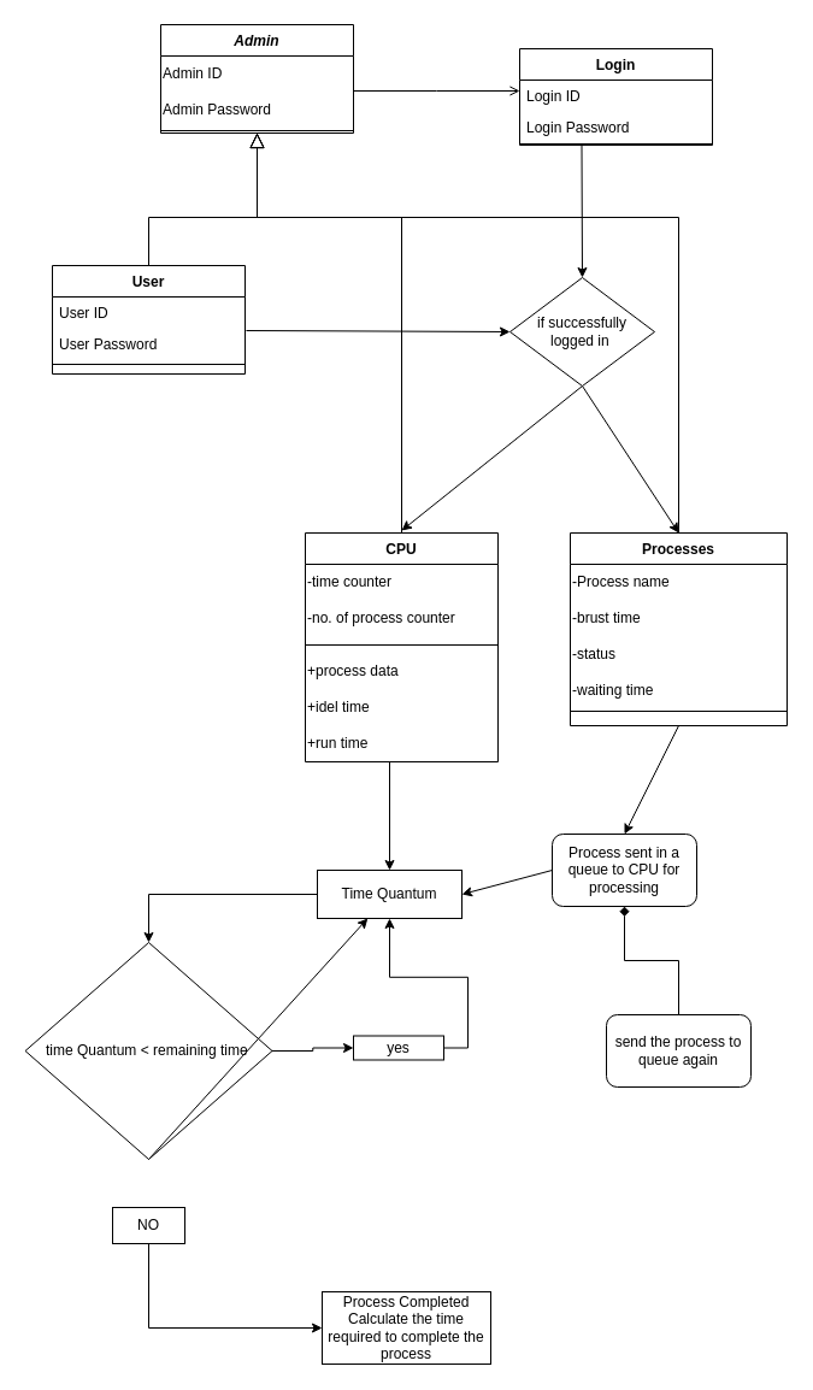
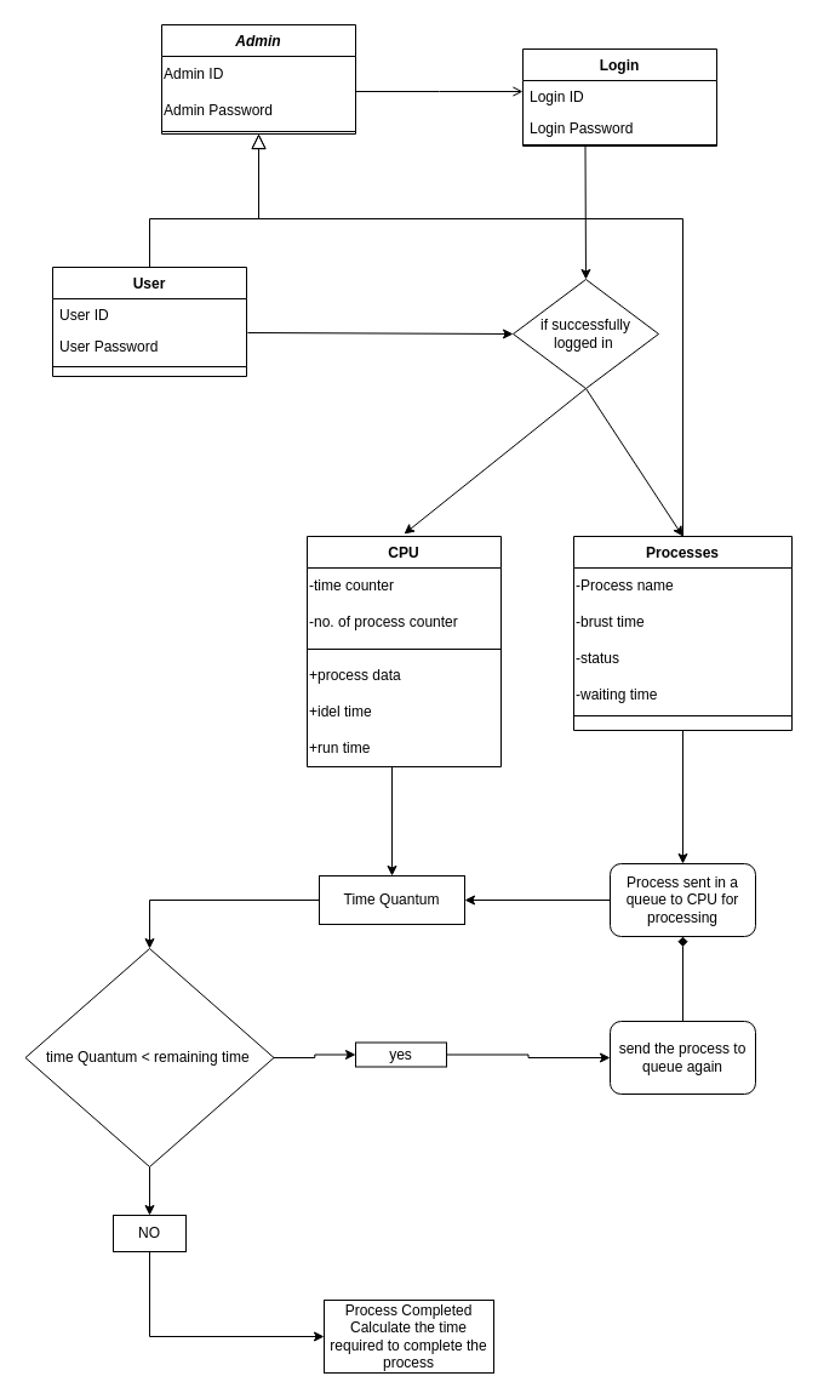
- <mxCell id="19" value="" style="endArrow=block;endSize=10;endFill=0;shadow=0;strokeWidth=1;rounded=0;edgeStyle=elbowEdgeStyle;elbow=vertical;exitX=0.5;exitY=0;exitDx=0;exitDy=0;entryX=0.5;entryY=1;entryDx=0;entryDy=0;" parent="1" source="12" target="2" edge="1"><mxGeometry width="160" relative="1" as="geometry"><mxPoint x="133" y="363" as="sourcePoint" /><mxPoint x="223" y="220" as="targetPoint" /><Array as="points"><mxPoint x="263" y="180" /><mxPoint x="283" y="180" /></Array></mxGeometry></mxCell>
- <mxCell id="36" value="Process sent in a queue to CPU for processing" style="rounded=1;whiteSpace=wrap;html=1;" parent="1" vertex="1"><mxGeometry x="458" y="692" width="120" height="60" as="geometry" /></mxCell>
+ <mxCell id="36" value="Process sent in a queue to CPU for processing" style="rounded=1;whiteSpace=wrap;html=1;" parent="1" vertex="1"><mxGeometry x="503" y="712" width="120" height="60" as="geometry" /></mxCell>
- <mxCell id="43" style="edgeStyle=orthogonalEdgeStyle;rounded=0;orthogonalLoop=1;jettySize=auto;html=1;exitX=1;exitY=0.5;exitDx=0;exitDy=0;" parent="1" source="44" target="33" edge="1"><mxGeometry relative="1" as="geometry" /></mxCell>
+ <mxCell id="43" style="edgeStyle=orthogonalEdgeStyle;rounded=0;orthogonalLoop=1;jettySize=auto;html=1;exitX=1;exitY=0.5;exitDx=0;exitDy=0;entryX=0;entryY=0.5;entryDx=0;entryDy=0;" parent="1" source="44" target="40" edge="1"><mxGeometry relative="1" as="geometry" /></mxCell>
- <mxCell id="46" value="" style="endArrow=classic;html=1;rounded=0;exitX=0.5;exitY=1;exitDx=0;exitDy=0;" parent="1" source="42" target="33" edge="1"><mxGeometry width="50" height="50" relative="1" as="geometry"><mxPoint x="313" y="972" as="sourcePoint" /><mxPoint x="363" y="922" as="targetPoint" /></mxGeometry></mxCell>
+ <mxCell id="46" value="" style="endArrow=classic;html=1;rounded=0;exitX=0.5;exitY=1;exitDx=0;exitDy=0;entryX=0.5;entryY=0;entryDx=0;entryDy=0;" parent="1" source="42" target="45" edge="1"><mxGeometry width="50" height="50" relative="1" as="geometry"><mxPoint x="313" y="972" as="sourcePoint" /><mxPoint x="363" y="922" as="targetPoint" /></mxGeometry></mxCell>
